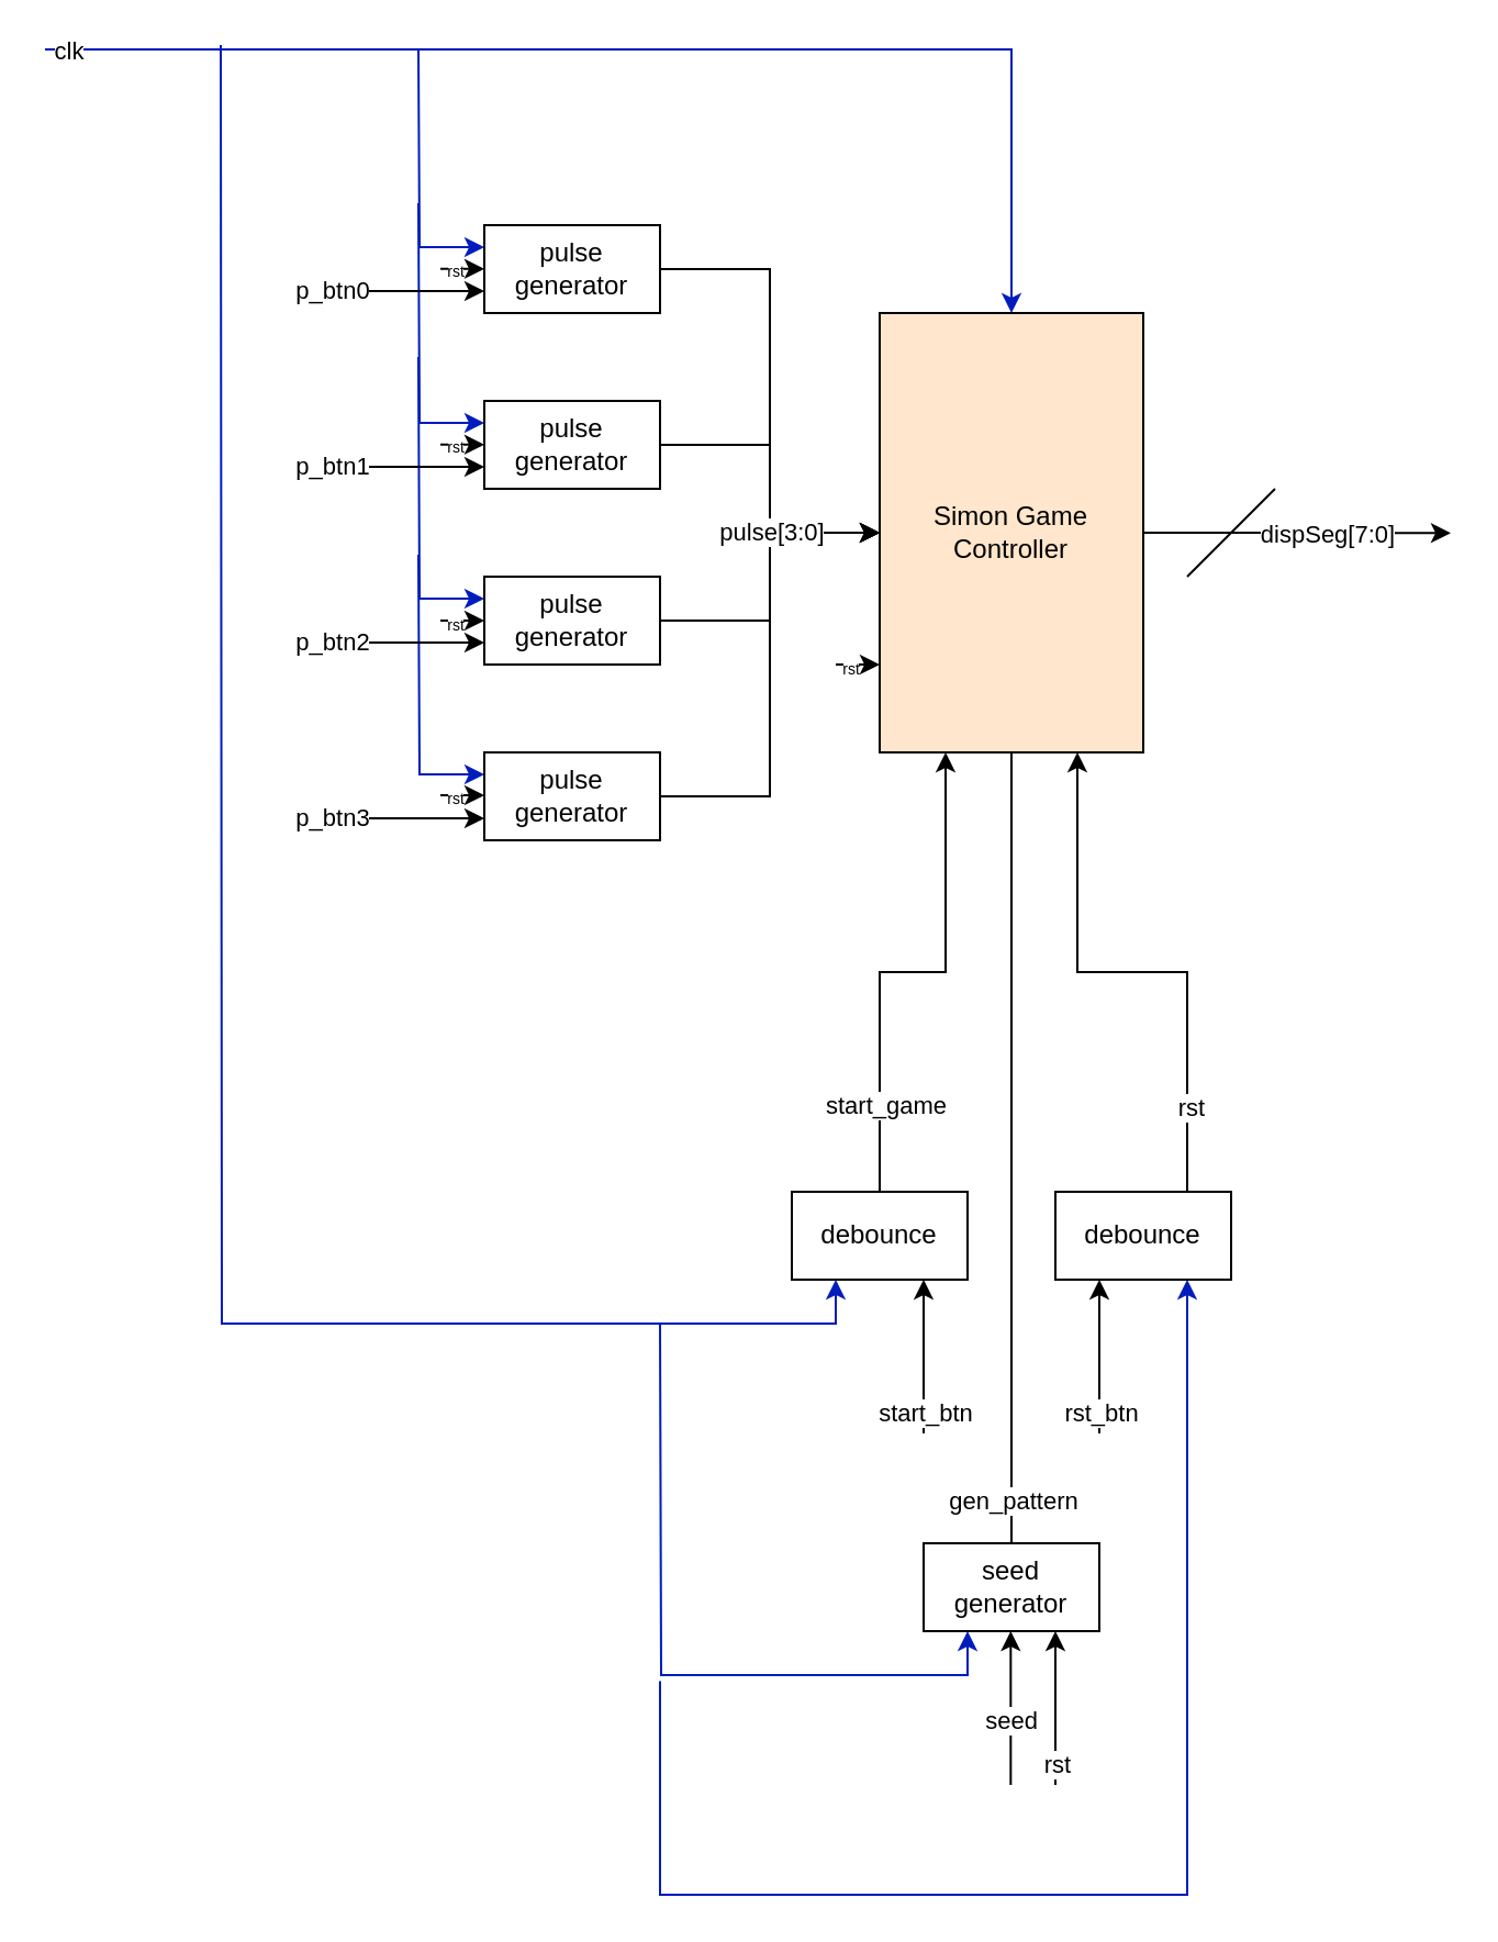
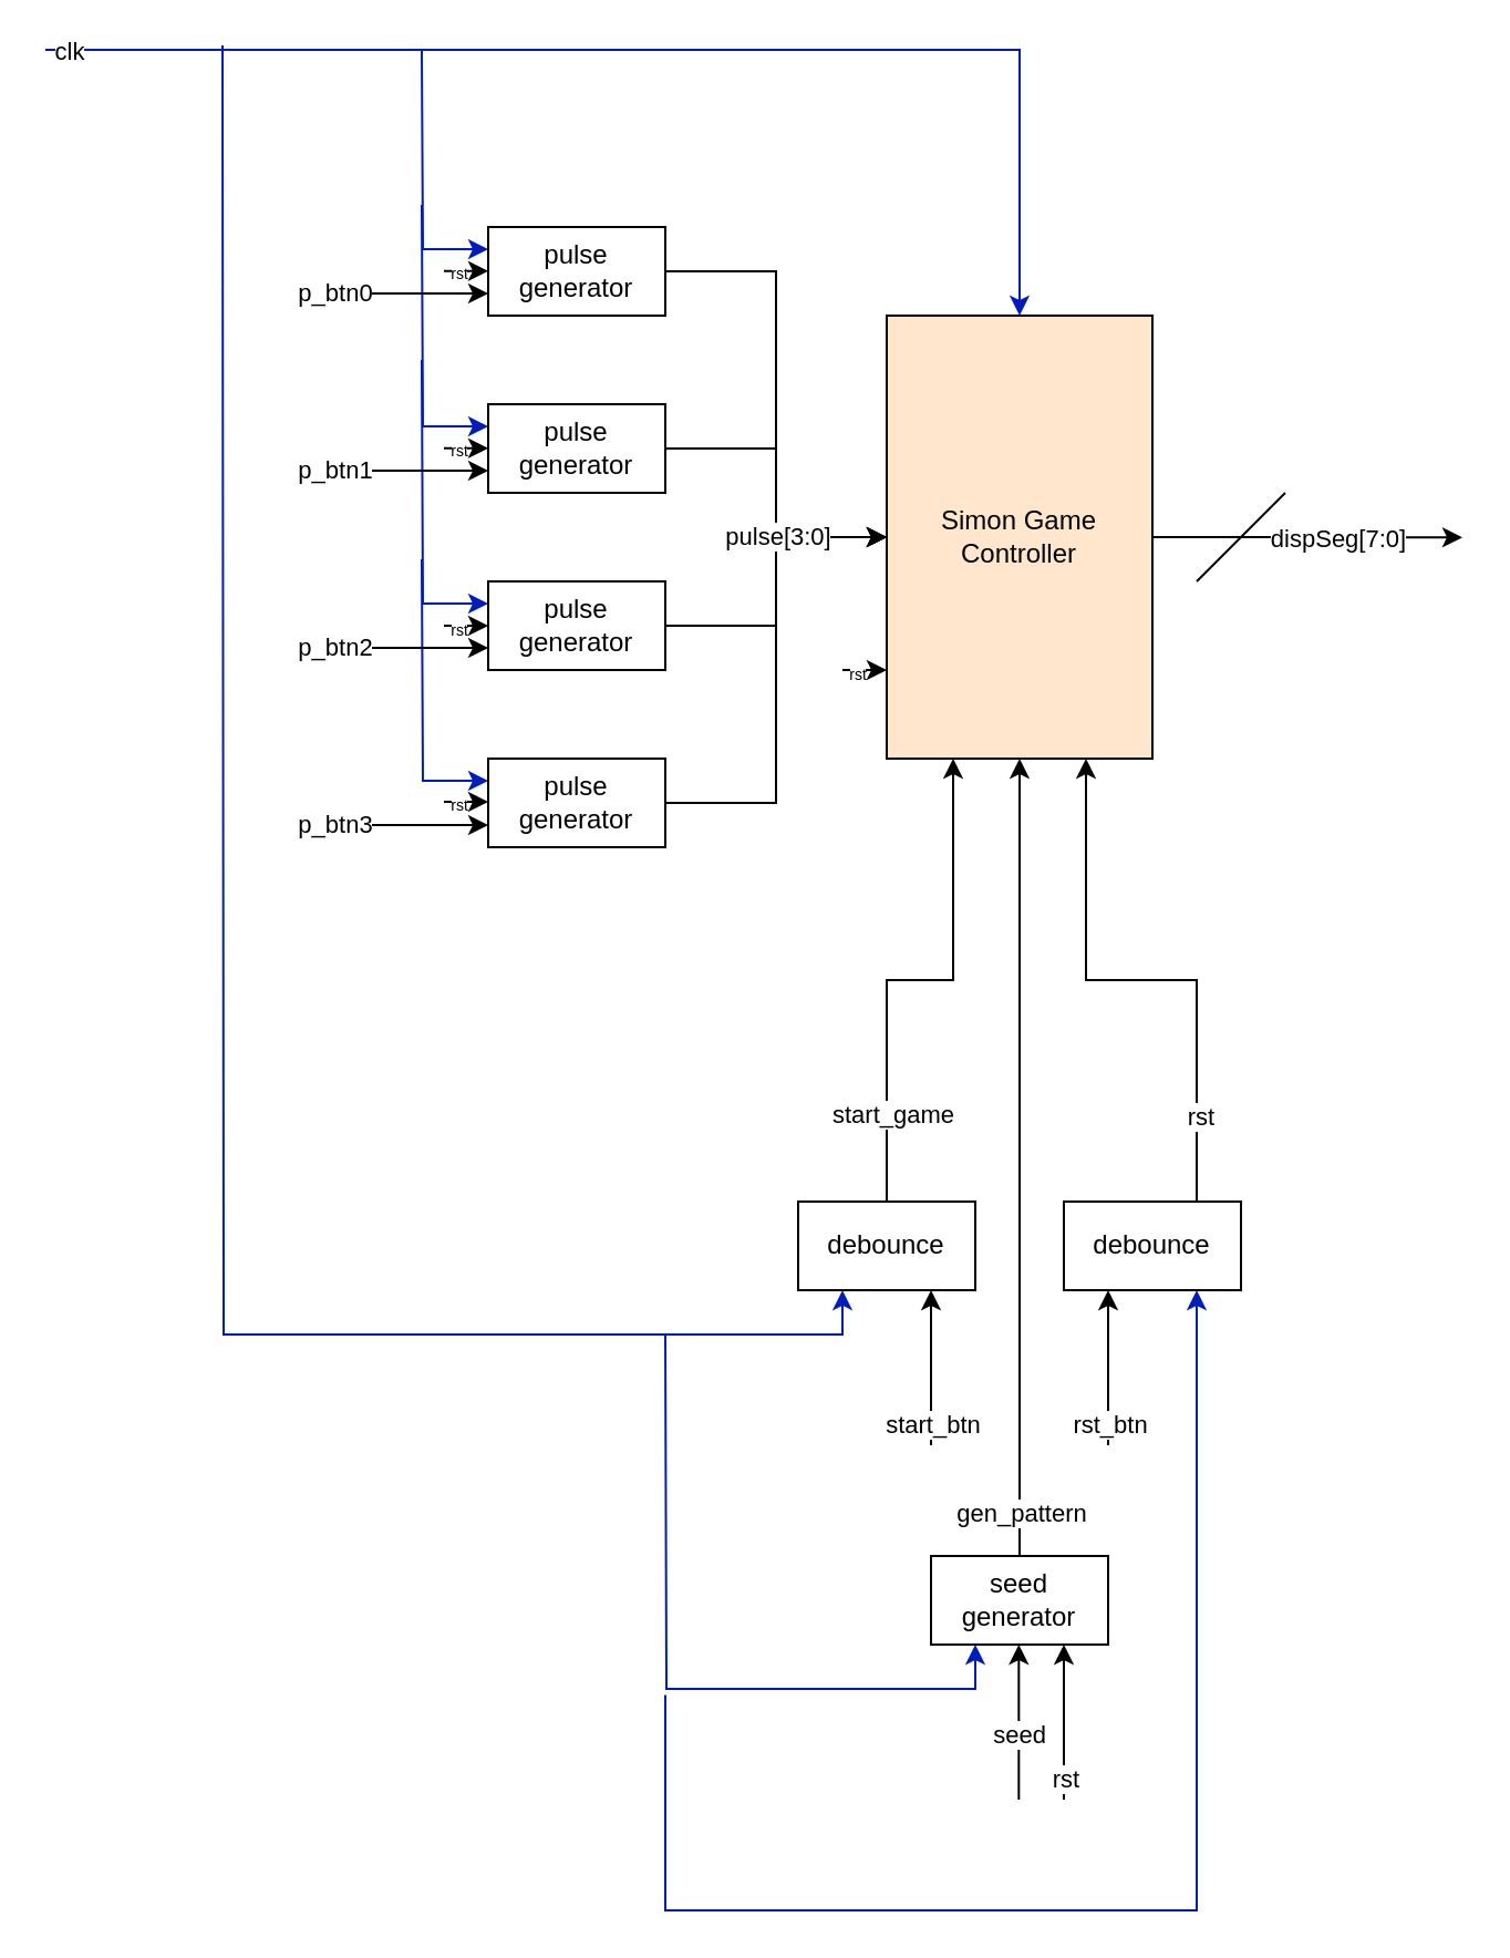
- <mxCell id="28" style="edgeStyle=orthogonalEdgeStyle;rounded=0;orthogonalLoop=1;jettySize=auto;html=1;exitX=0.5;exitY=0;exitDx=0;exitDy=0;entryX=0.5;entryY=1;entryDx=0;entryDy=0;endArrow=none;" parent="1" source="31" target="6" edge="1"><mxGeometry relative="1" as="geometry" /></mxCell>
+ <mxCell id="28" style="edgeStyle=orthogonalEdgeStyle;rounded=0;orthogonalLoop=1;jettySize=auto;html=1;exitX=0.5;exitY=0;exitDx=0;exitDy=0;entryX=0.5;entryY=1;entryDx=0;entryDy=0;" parent="1" source="31" target="6" edge="1"><mxGeometry relative="1" as="geometry" /></mxCell>
